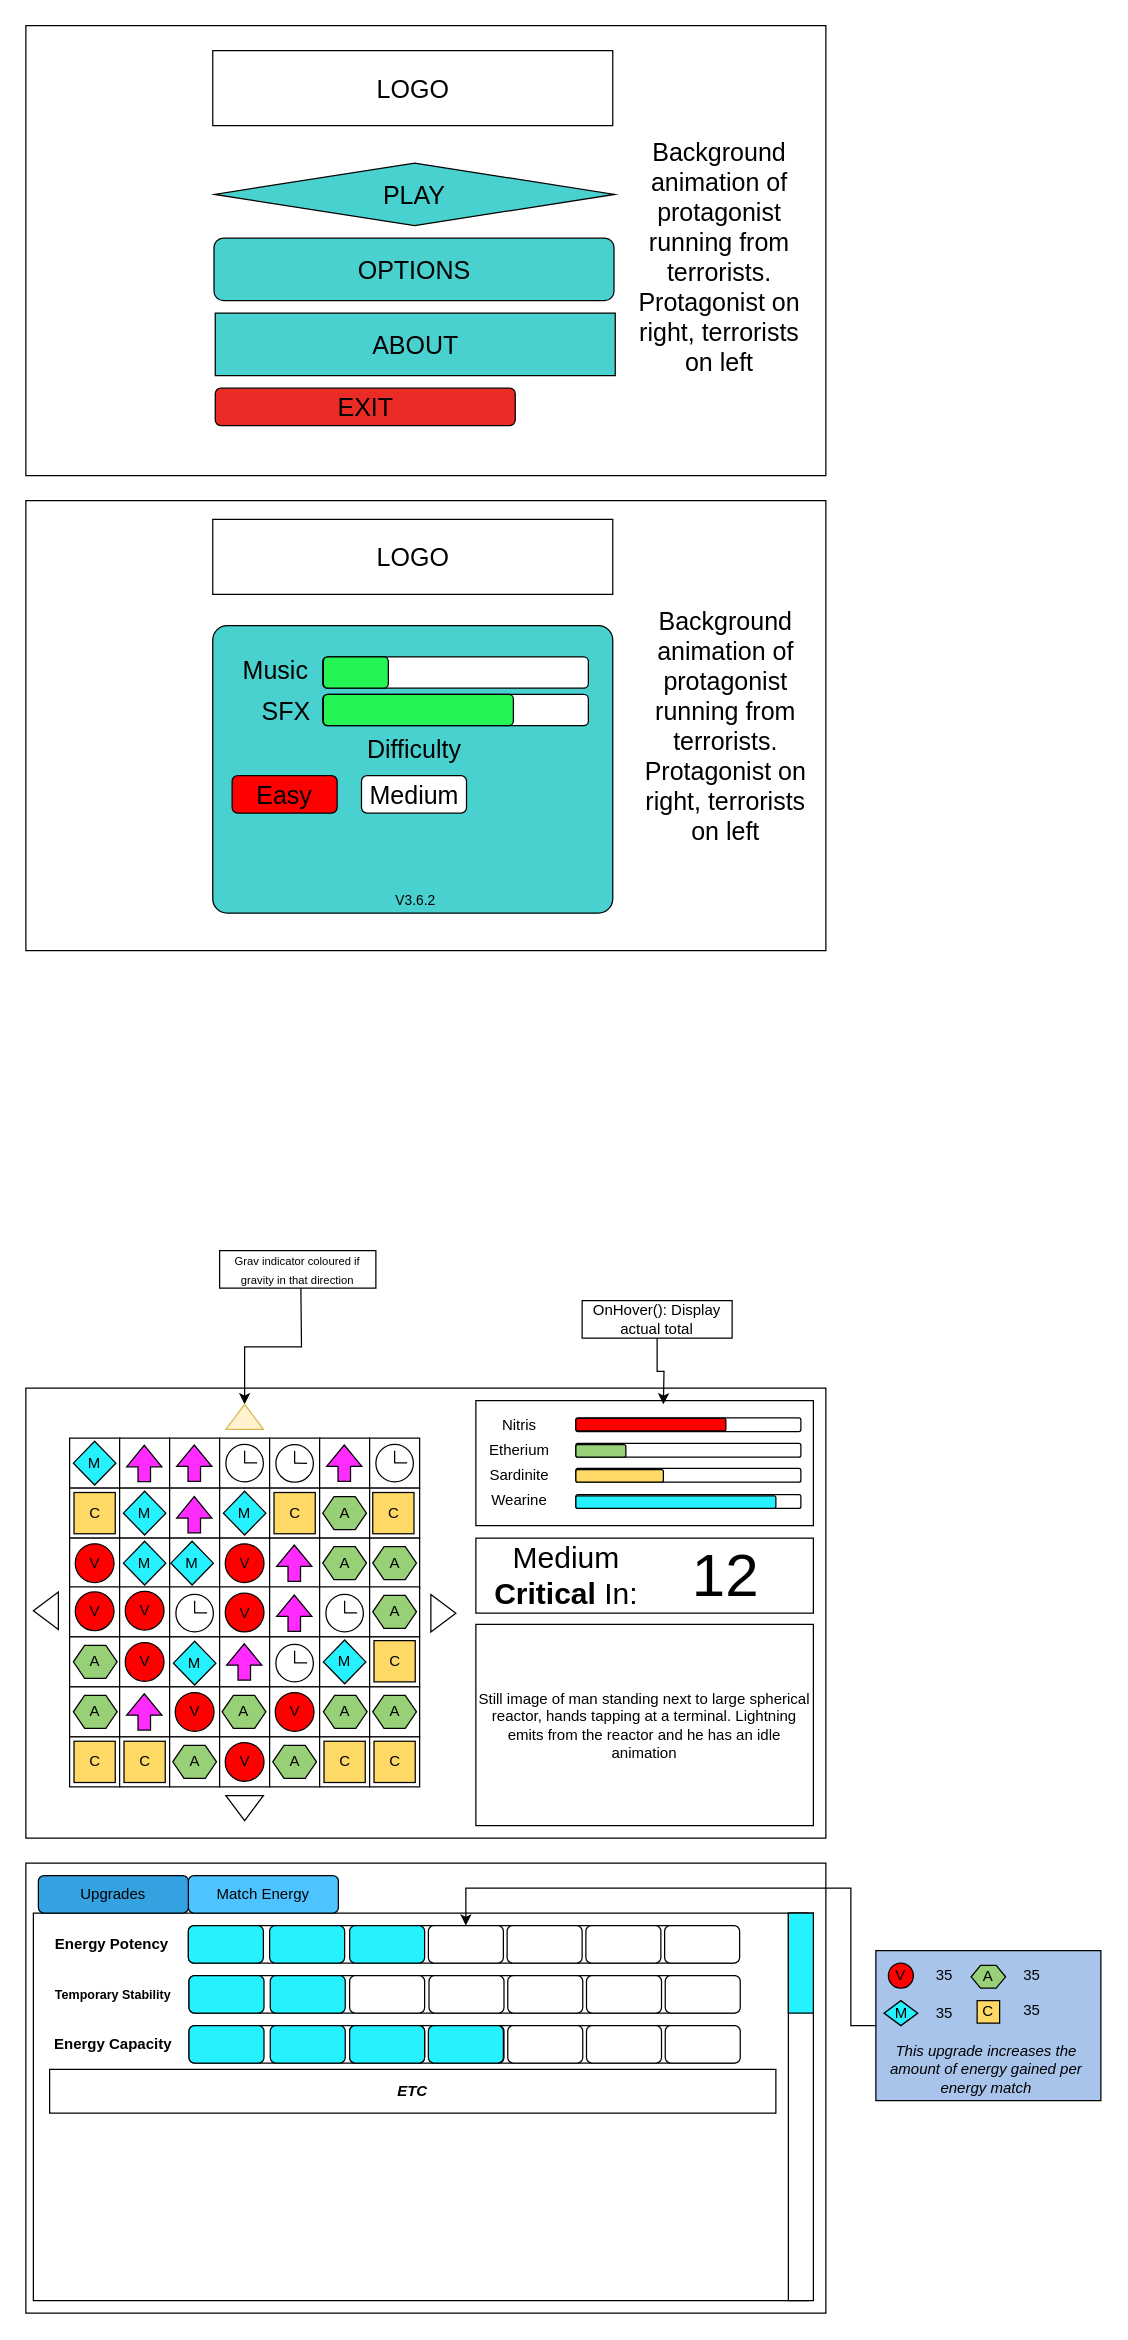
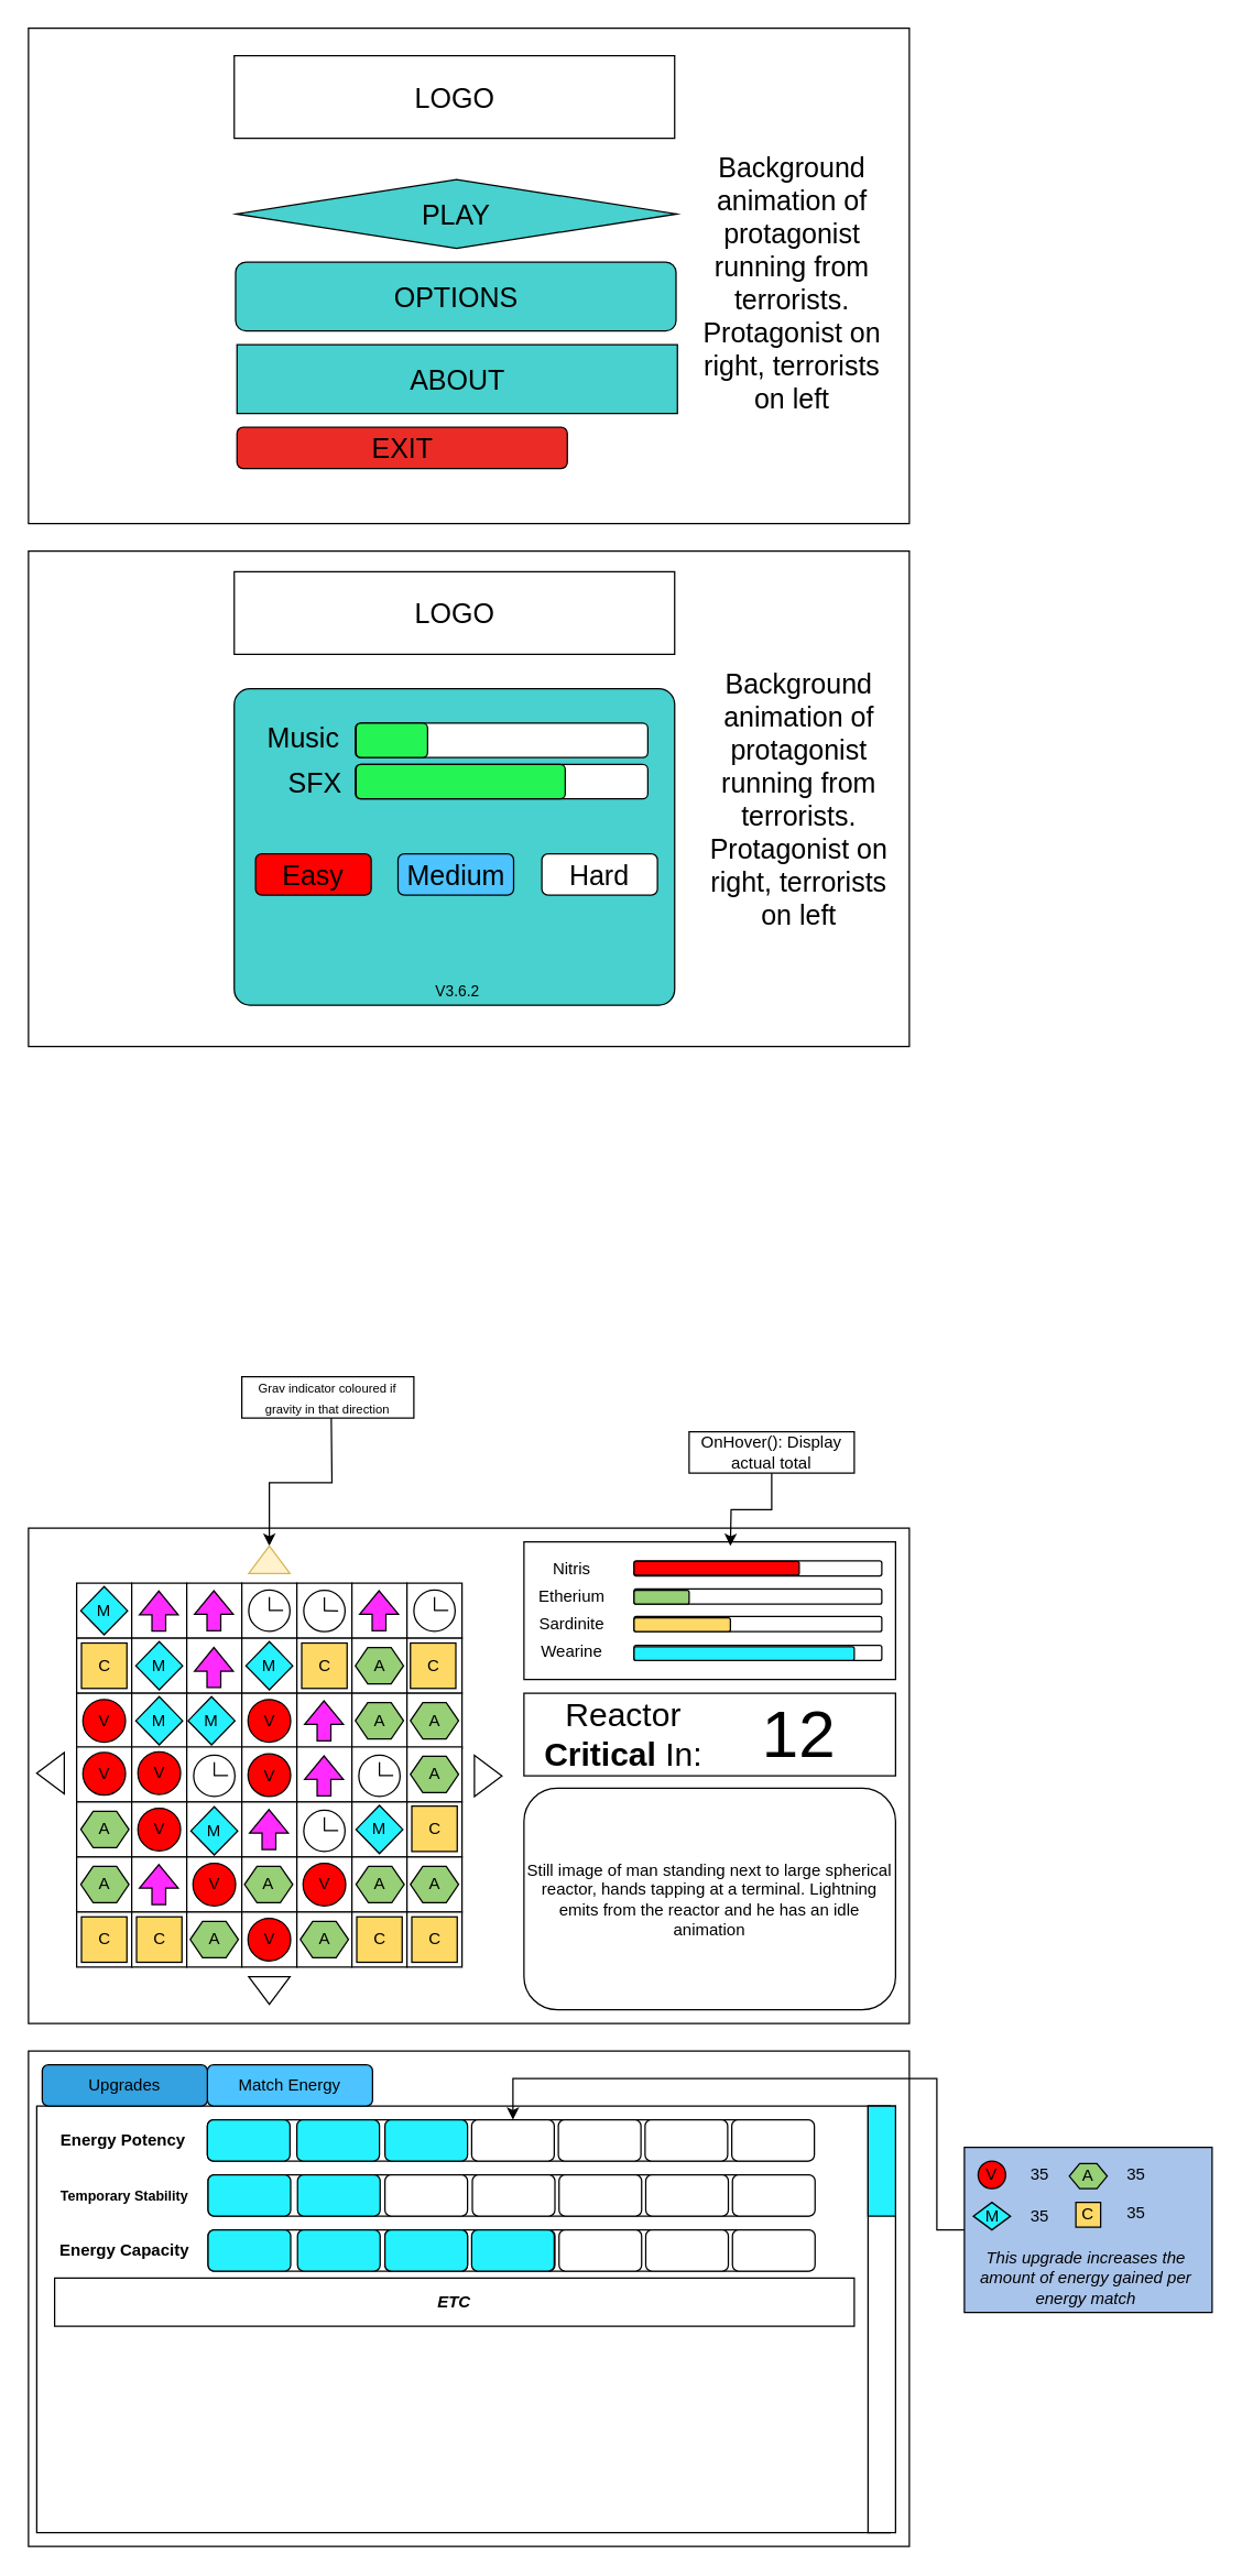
- <mxCell id="209" value="Difficulty" style="text;html=1;strokeColor=none;fillColor=none;align=center;verticalAlign=middle;whiteSpace=wrap;rounded=0;fontSize=20;" vertex="1" parent="1"><mxGeometry x="286.25" y="582.5" width="89.5" height="30" as="geometry" /></mxCell>
- <mxCell id="210" value="Medium" style="rounded=1;whiteSpace=wrap;html=1;fontSize=20;align=center;verticalAlign=middle;" vertex="1" parent="1"><mxGeometry x="288.5" y="620" width="84" height="30" as="geometry" /></mxCell>
+ <mxCell id="210" value="Medium" style="rounded=1;whiteSpace=wrap;html=1;fontSize=20;align=center;verticalAlign=middle;fillColor=#4dc3ff;" vertex="1" parent="1"><mxGeometry x="288.5" y="620" width="84" height="30" as="geometry" /></mxCell>
+ <mxCell id="211" value="Hard" style="rounded=1;whiteSpace=wrap;html=1;fontSize=20;align=center;verticalAlign=middle;" vertex="1" parent="1"><mxGeometry x="393" y="620" width="84" height="30" as="geometry" /></mxCell>
- <mxCell id="143" value="OnHover(): Display actual total" style="text;html=1;strokeColor=default;fillColor=none;align=center;verticalAlign=middle;whiteSpace=wrap;rounded=0;" parent="1" vertex="1"><mxGeometry x="465" y="1040" width="120" height="30" as="geometry" /></mxCell>
+ <mxCell id="143" value="OnHover(): Display actual total" style="text;html=1;strokeColor=default;fillColor=none;align=center;verticalAlign=middle;whiteSpace=wrap;rounded=0;" parent="1" vertex="1"><mxGeometry x="500" y="1040" width="120" height="30" as="geometry" /></mxCell>
- <mxCell id="71" value="&lt;font style=&quot;font-size: 24px&quot;&gt;Medium &lt;b&gt;Critical &lt;/b&gt;In:&lt;/font&gt;" style="text;html=1;strokeColor=none;fillColor=none;align=center;verticalAlign=middle;whiteSpace=wrap;rounded=0;" parent="1" vertex="1"><mxGeometry x="380" y="1230" width="145" height="60" as="geometry" /></mxCell>
+ <mxCell id="71" value="&lt;font style=&quot;font-size: 24px&quot;&gt;Reactor &lt;b&gt;Critical &lt;/b&gt;In:&lt;/font&gt;" style="text;html=1;strokeColor=none;fillColor=none;align=center;verticalAlign=middle;whiteSpace=wrap;rounded=0;" parent="1" vertex="1"><mxGeometry x="380" y="1230" width="145" height="60" as="geometry" /></mxCell>
- <mxCell id="73" value="Still image of man standing next to large spherical reactor, hands tapping at a terminal. Lightning emits from the reactor and he has an idle animation" style="rounded=0;whiteSpace=wrap;html=1;" parent="1" vertex="1"><mxGeometry x="380" y="1299" width="270" height="161" as="geometry" /></mxCell>
+ <mxCell id="73" value="Still image of man standing next to large spherical reactor, hands tapping at a terminal. Lightning emits from the reactor and he has an idle animation" style="whiteSpace=wrap;html=1;rounded=1;" parent="1" vertex="1"><mxGeometry x="380" y="1299" width="270" height="161" as="geometry" /></mxCell>
